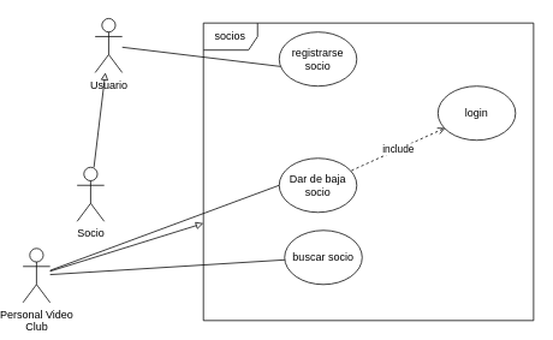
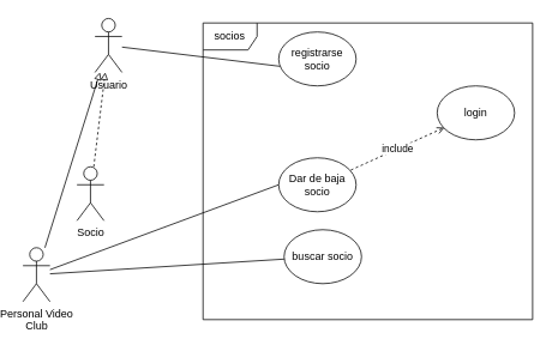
- <mxCell id="7" style="edgeStyle=none;rounded=0;orthogonalLoop=1;jettySize=auto;html=1;endArrow=block;endFill=0;" parent="1" source="8" target="15" edge="1"><mxGeometry relative="1" as="geometry" /></mxCell>
+ <mxCell id="7" style="edgeStyle=none;rounded=0;orthogonalLoop=1;jettySize=auto;html=1;endArrow=block;endFill=0;dashed=1;" parent="1" source="8" target="15" edge="1"><mxGeometry relative="1" as="geometry" /></mxCell>
- <mxCell id="3" style="edgeStyle=none;rounded=0;orthogonalLoop=1;jettySize=auto;html=1;endArrow=block;endFill=0;" parent="1" source="4" target="14" edge="1"><mxGeometry relative="1" as="geometry" /></mxCell>
+ <mxCell id="3" style="edgeStyle=none;rounded=0;orthogonalLoop=1;jettySize=auto;html=1;endArrow=block;endFill=0;" parent="1" source="4" target="15" edge="1"><mxGeometry relative="1" as="geometry" /></mxCell>
